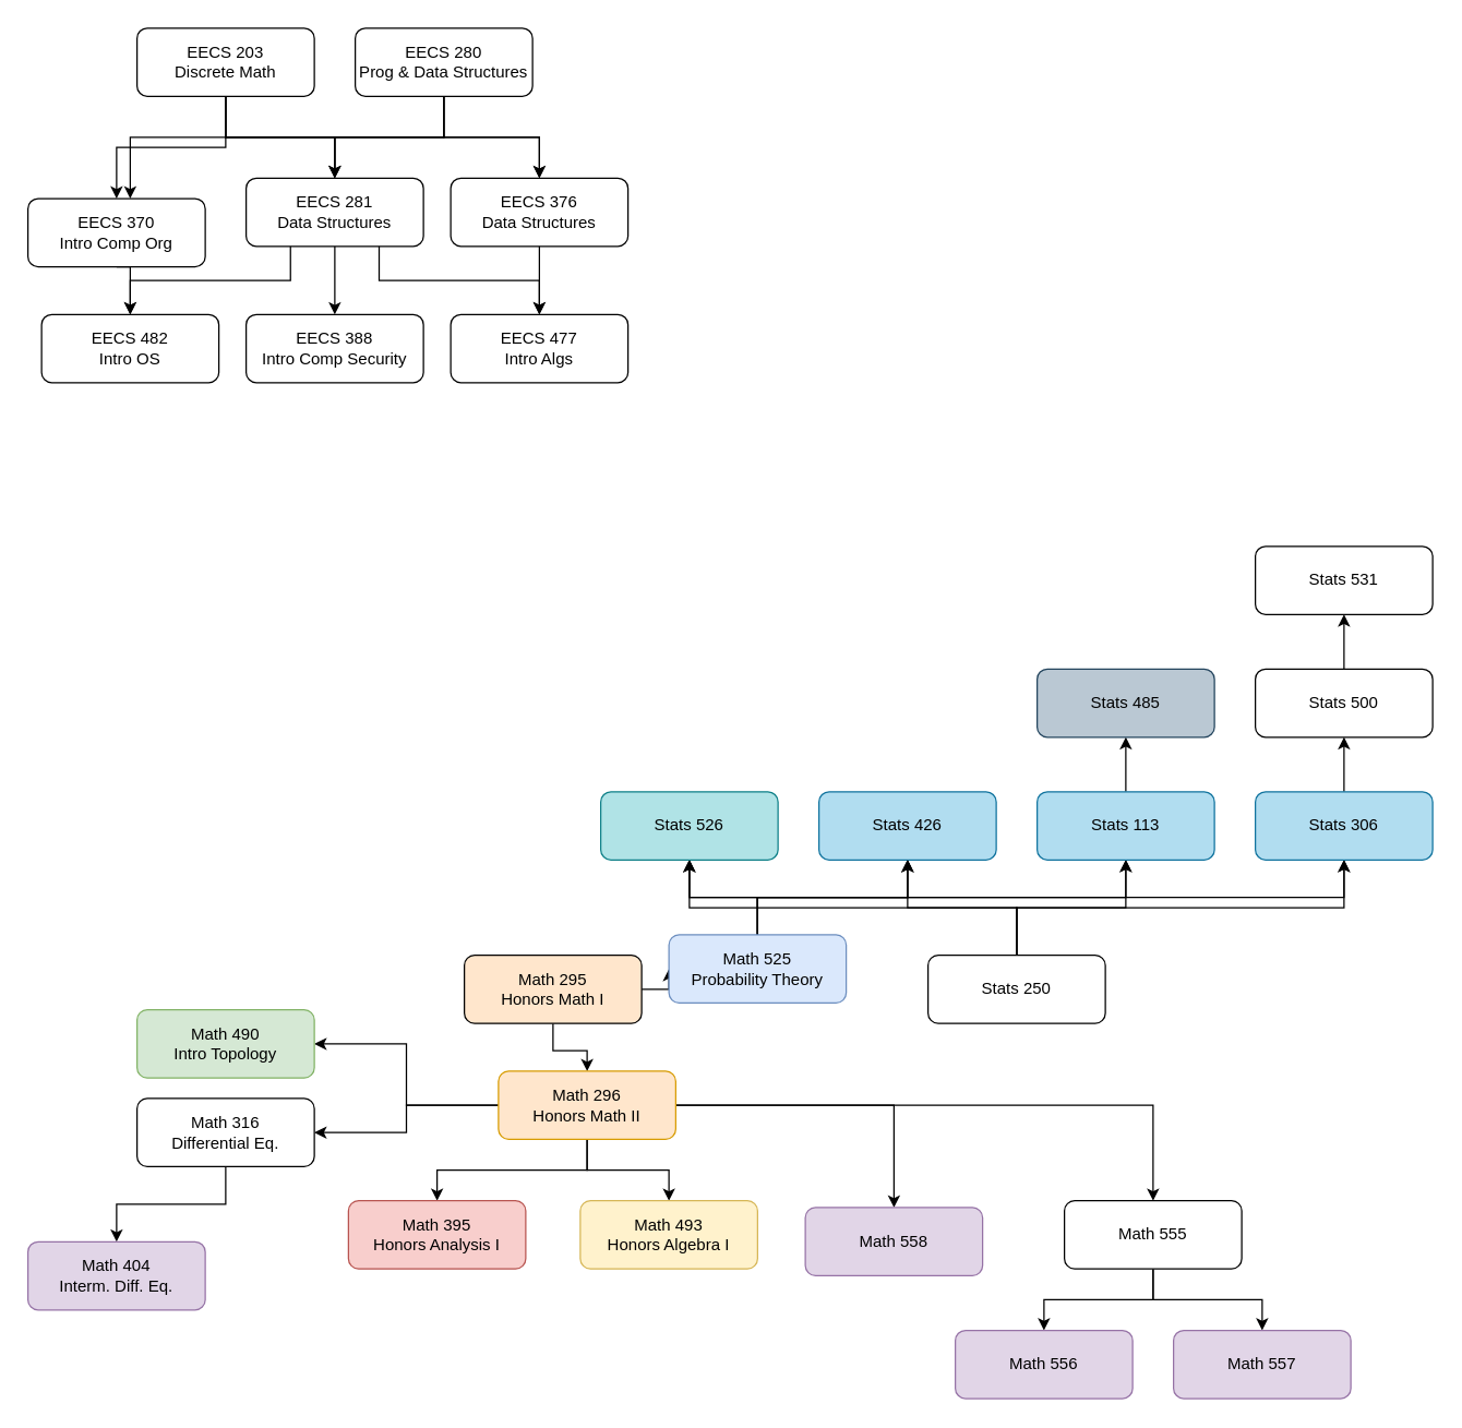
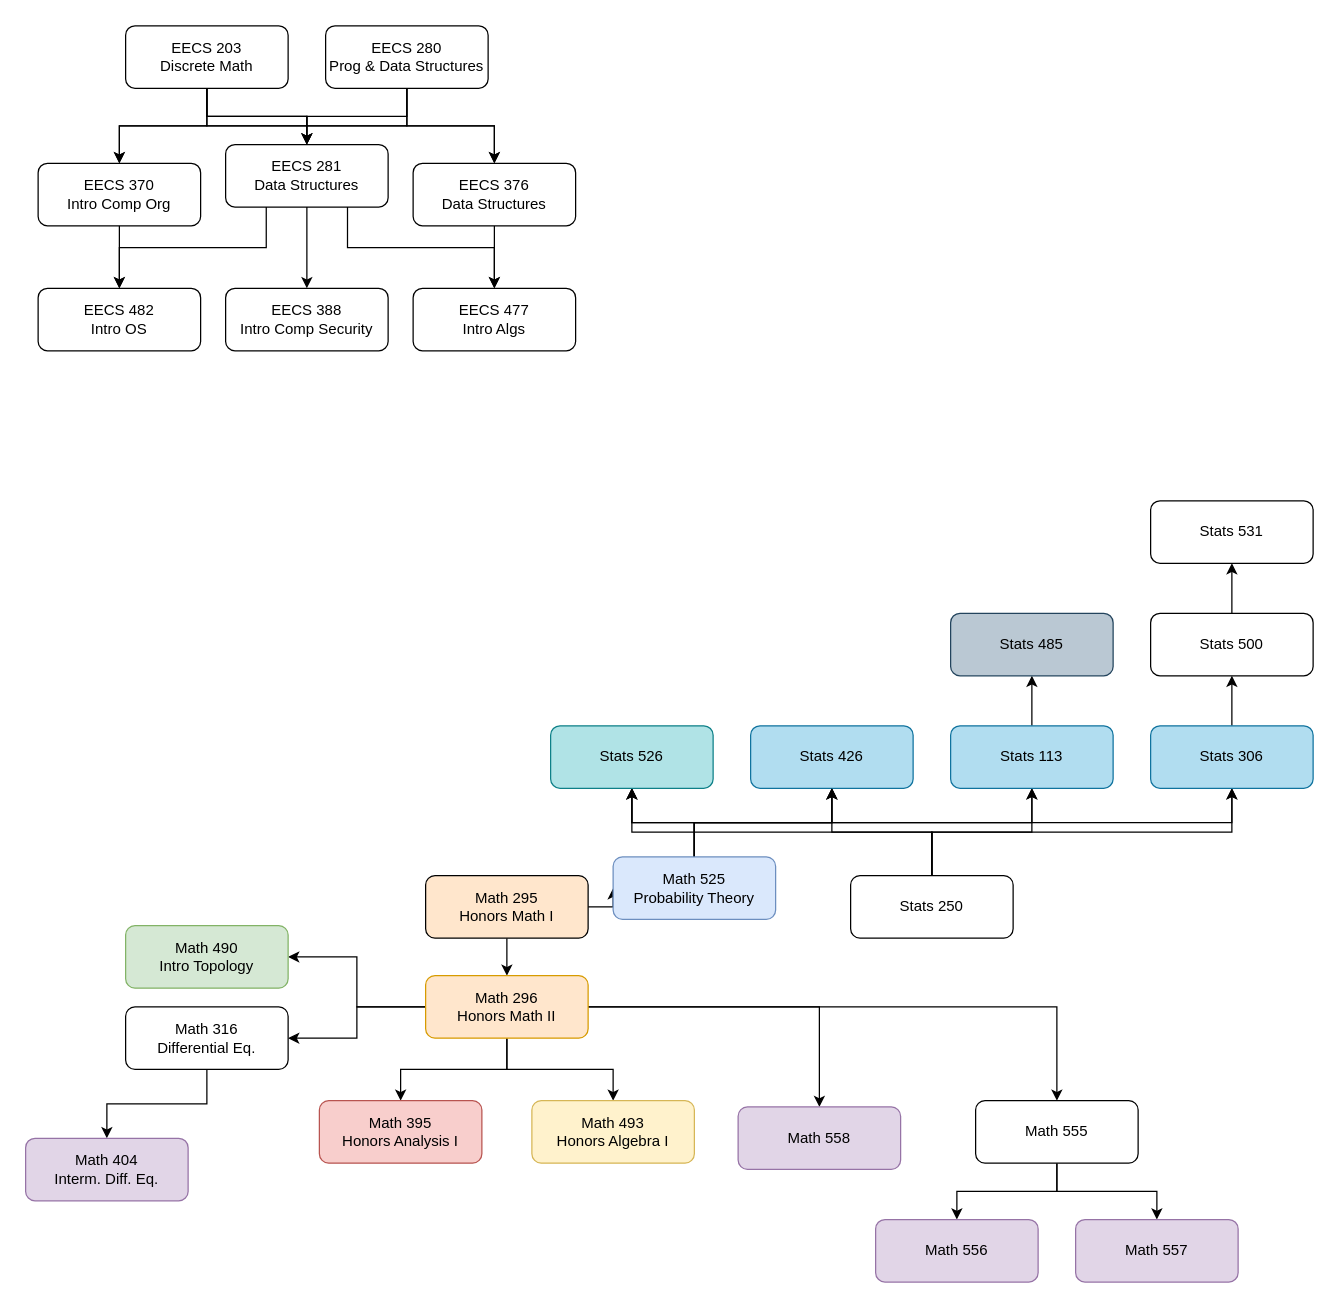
- <mxCell id="14" value="EECS 281&lt;br&gt;Data Structures" style="rounded=1;whiteSpace=wrap;html=1;" vertex="1" parent="1"><mxGeometry x="180" y="130" width="130" height="50" as="geometry" /></mxCell>
+ <mxCell id="14" value="EECS 281&lt;br&gt;Data Structures" style="rounded=1;whiteSpace=wrap;html=1;" vertex="1" parent="1"><mxGeometry x="180" y="115" width="130" height="50" as="geometry" /></mxCell>
- <mxCell id="16" value="EECS 370&lt;br&gt;Intro Comp Org" style="rounded=1;whiteSpace=wrap;html=1;" vertex="1" parent="1"><mxGeometry x="20" y="145" width="130" height="50" as="geometry" /></mxCell>
+ <mxCell id="16" value="EECS 370&lt;br&gt;Intro Comp Org" style="rounded=1;whiteSpace=wrap;html=1;" vertex="1" parent="1"><mxGeometry x="30" y="130" width="130" height="50" as="geometry" /></mxCell>
- <mxCell id="28" value="Math 296&lt;br&gt;Honors Math II" style="rounded=1;whiteSpace=wrap;html=1;fillColor=#ffe6cc;strokeColor=#d79b00;" vertex="1" parent="1"><mxGeometry x="365" y="784.94" width="130" height="50" as="geometry" /></mxCell>
+ <mxCell id="28" value="Math 296&lt;br&gt;Honors Math II" style="rounded=1;whiteSpace=wrap;html=1;fillColor=#ffe6cc;strokeColor=#d79b00;" vertex="1" parent="1"><mxGeometry x="340" y="779.94" width="130" height="50" as="geometry" /></mxCell>
